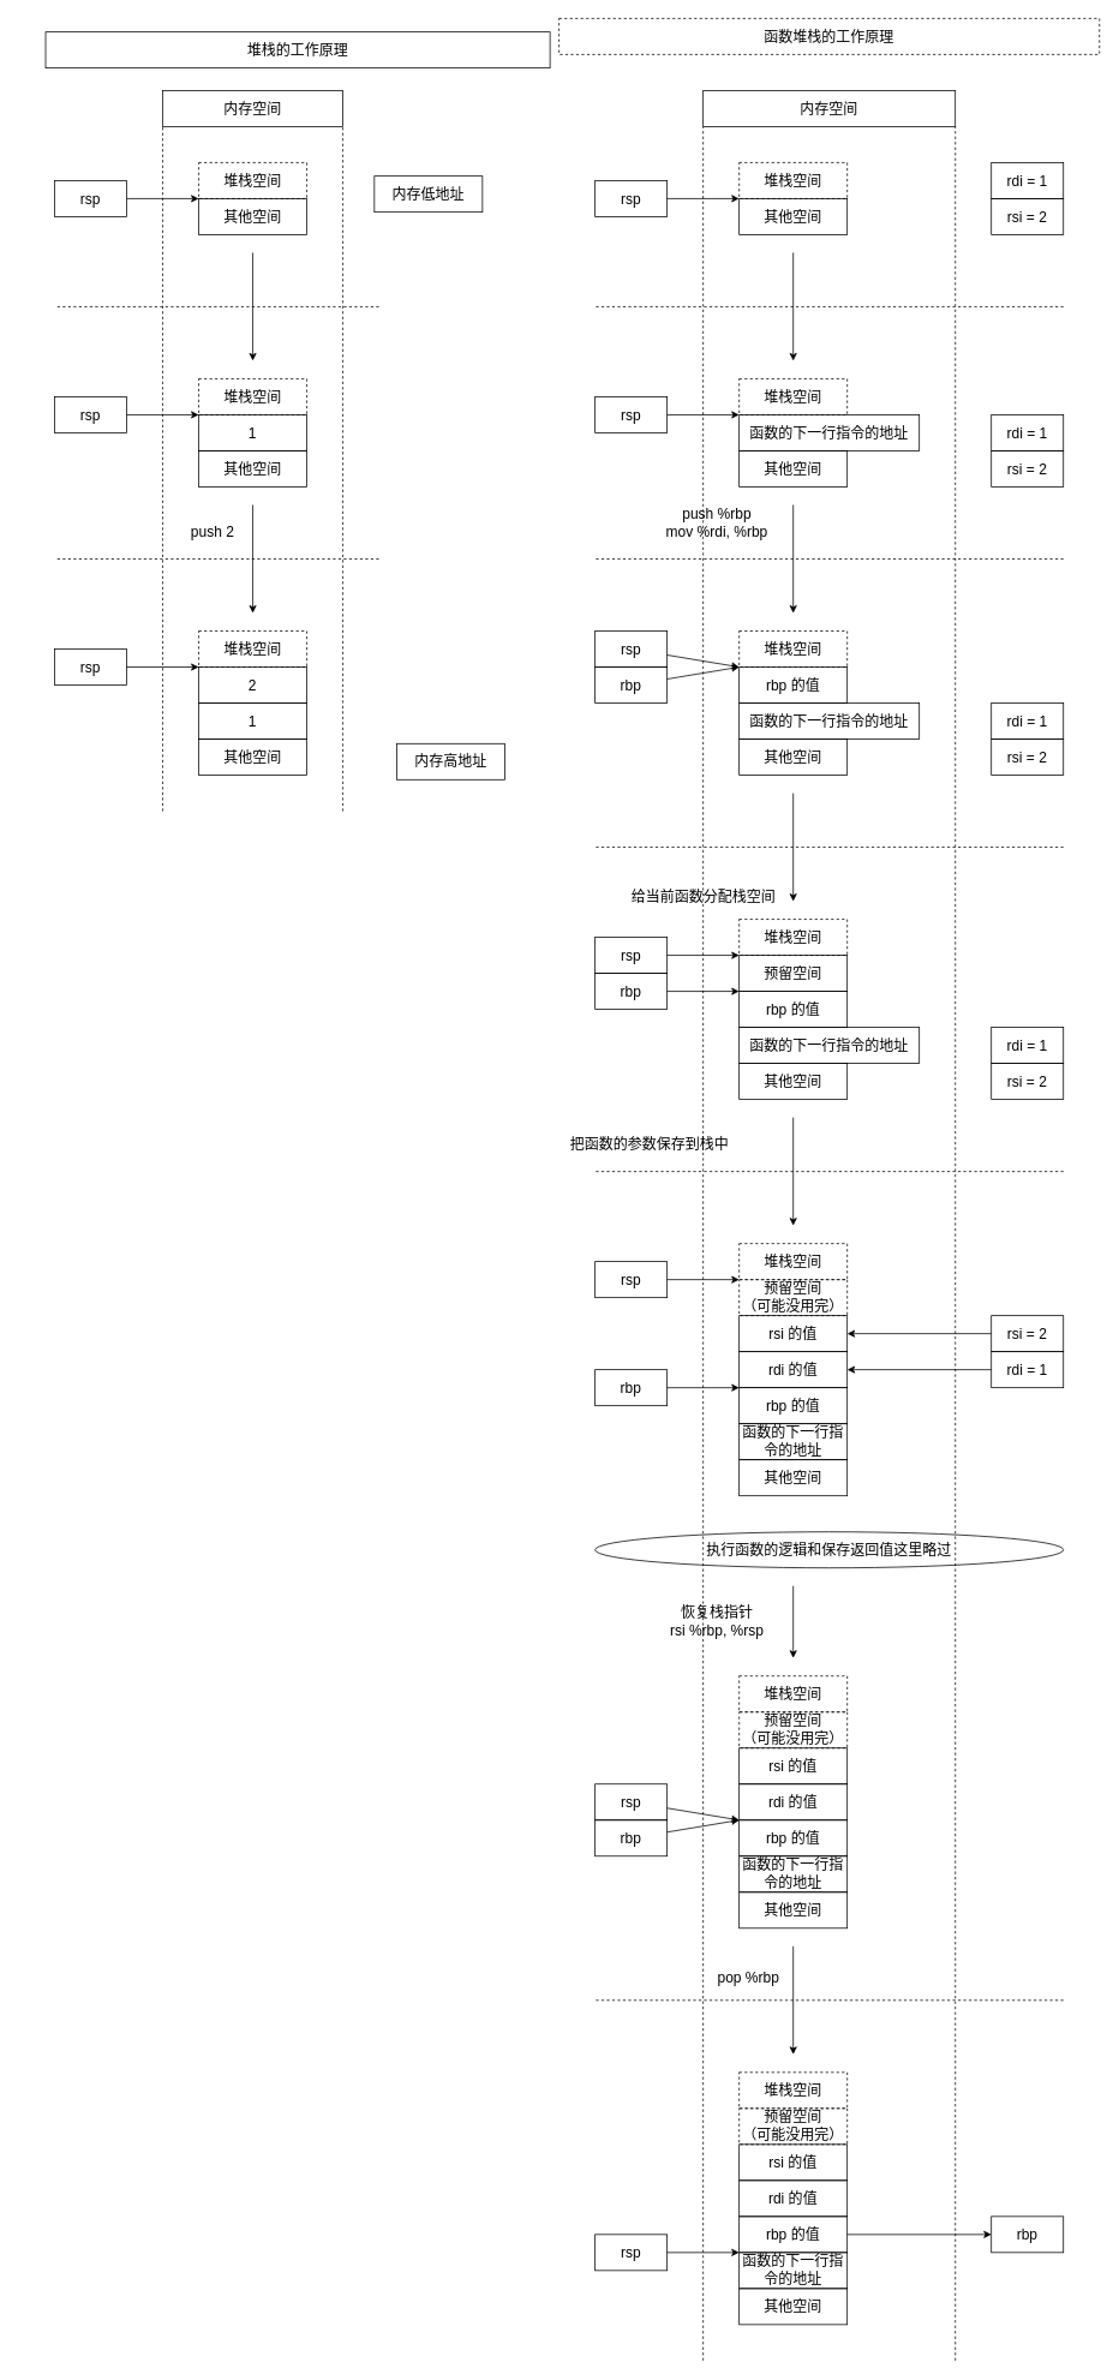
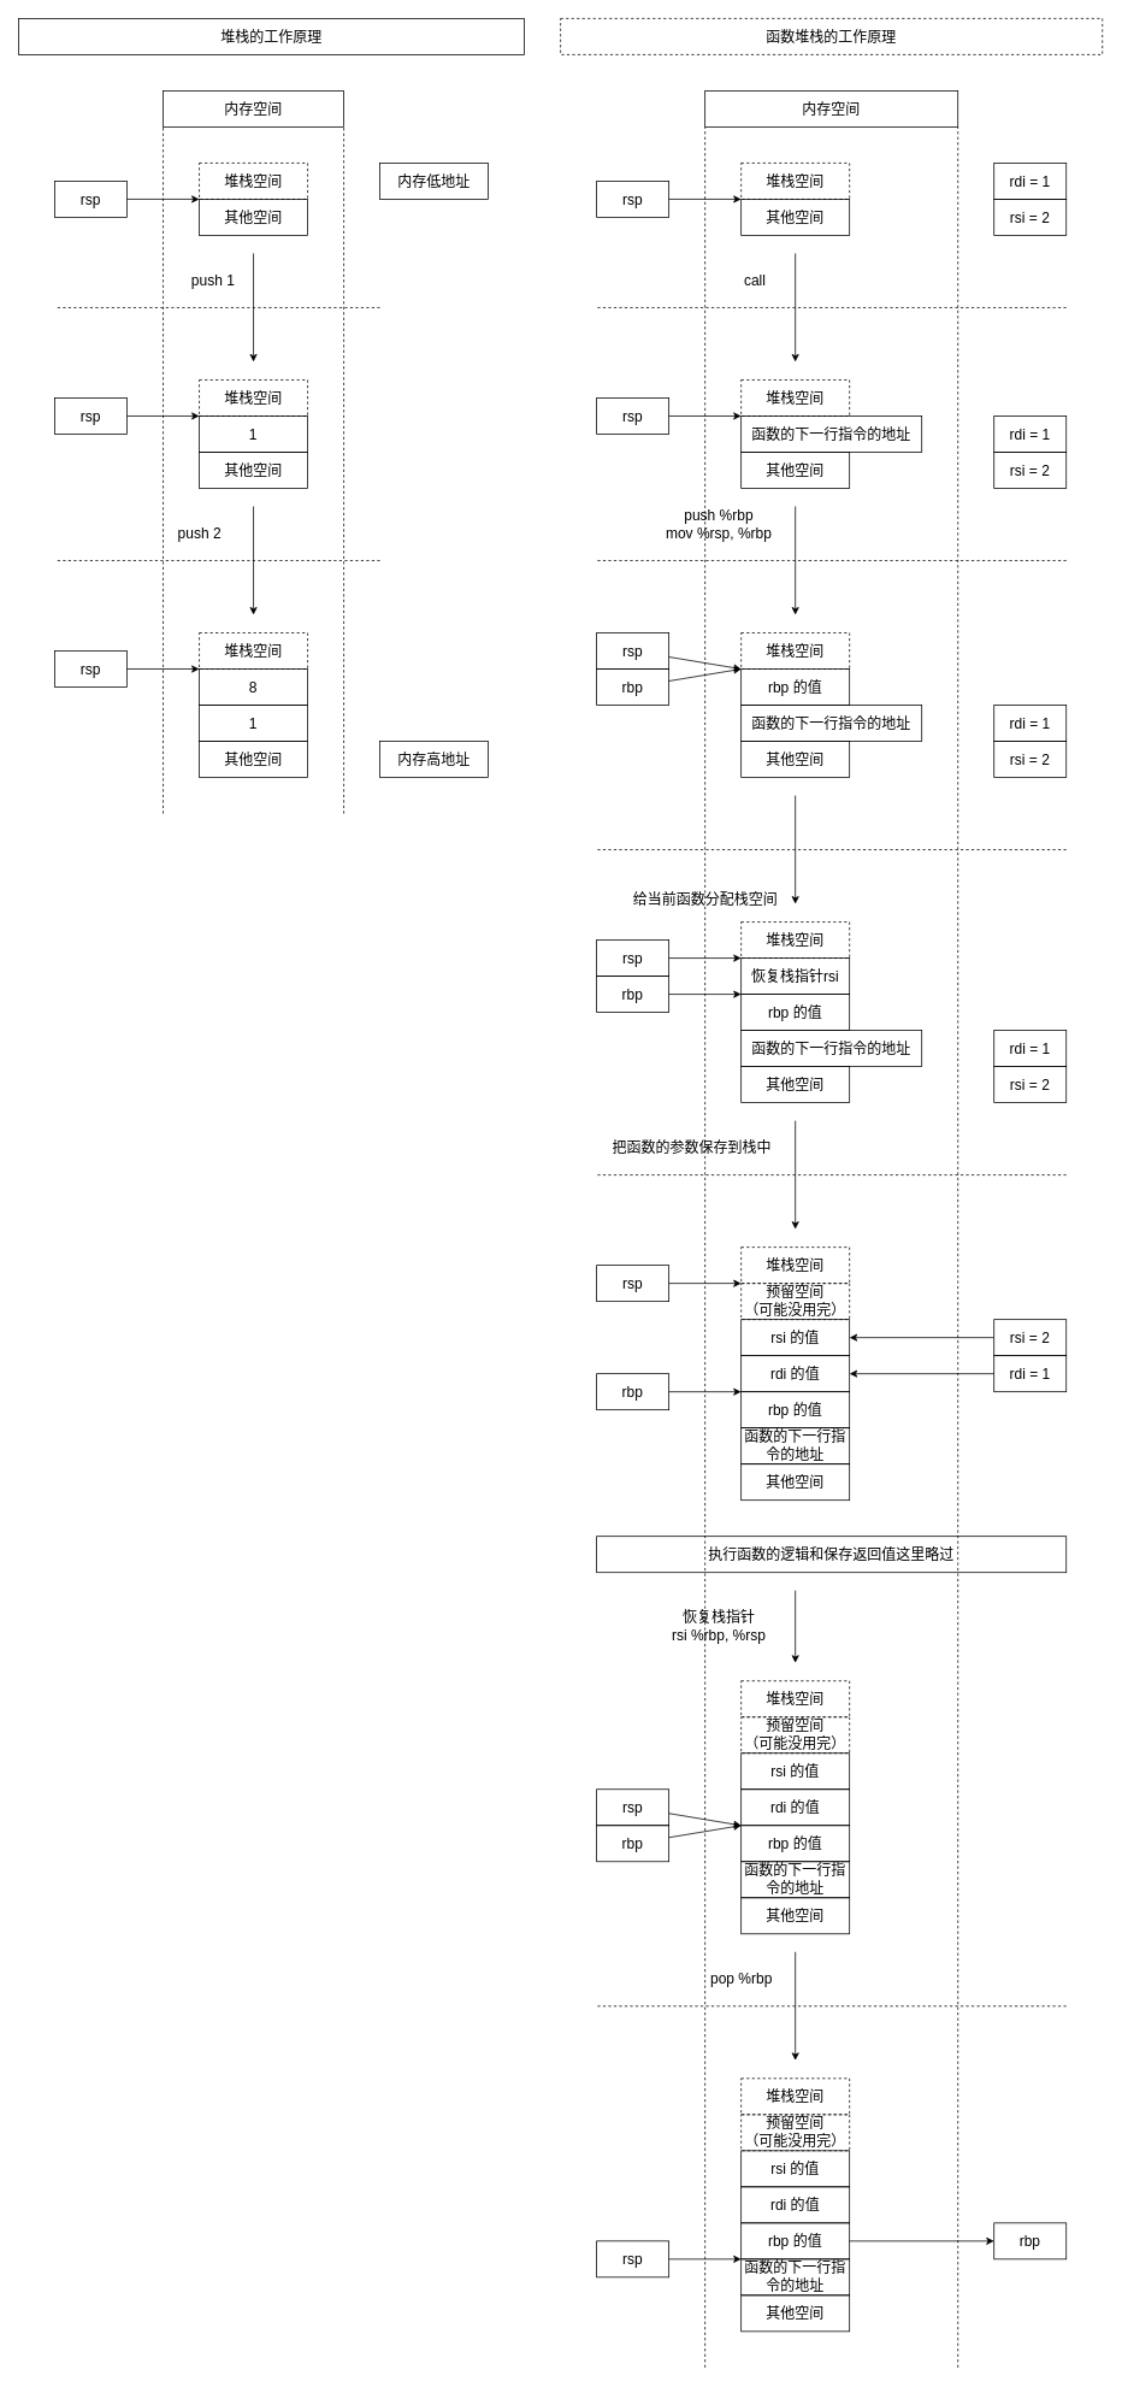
- <mxCell id="2" value="堆栈的工作原理" style="rounded=0;whiteSpace=wrap;html=1;fillColor=none;fontSize=16;" parent="1" vertex="1"><mxGeometry x="50" y="35" width="560" height="40" as="geometry" /></mxCell>
+ <mxCell id="2" value="堆栈的工作原理" style="rounded=0;whiteSpace=wrap;html=1;fillColor=none;fontSize=16;" parent="1" vertex="1"><mxGeometry x="20" y="20" width="560" height="40" as="geometry" /></mxCell>
- <mxCell id="6" value="内存低地址" style="rounded=0;whiteSpace=wrap;html=1;fillColor=none;fontSize=16;" parent="1" vertex="1"><mxGeometry x="415" y="195" width="120" height="40" as="geometry" /></mxCell>
+ <mxCell id="6" value="内存低地址" style="rounded=0;whiteSpace=wrap;html=1;fillColor=none;fontSize=16;" parent="1" vertex="1"><mxGeometry x="420" y="180" width="120" height="40" as="geometry" /></mxCell>
+ <mxCell id="12" value="push 1" style="text;html=1;align=center;verticalAlign=middle;resizable=0;points=[];autosize=1;strokeColor=none;fillColor=none;fontSize=16;" parent="1" vertex="1"><mxGeometry x="205" y="300" width="60" height="20" as="geometry" /></mxCell>
+ <mxCell id="44" value="call" style="text;html=1;align=center;verticalAlign=middle;resizable=0;points=[];autosize=1;strokeColor=none;fillColor=none;fontSize=16;" parent="1" vertex="1"><mxGeometry x="815" y="300" width="40" height="20" as="geometry" /></mxCell>
- <mxCell id="75" value="push %rbp&lt;br style=&quot;font-size: 16px;&quot;&gt;mov %rdi, %rbp" style="text;html=1;align=center;verticalAlign=middle;resizable=0;points=[];autosize=1;strokeColor=none;fillColor=none;fontSize=16;" parent="1" vertex="1"><mxGeometry x="730" y="560" width="130" height="40" as="geometry" /></mxCell>
+ <mxCell id="75" value="push %rbp&lt;br style=&quot;font-size: 16px;&quot;&gt;mov %rsp, %rbp" style="text;html=1;align=center;verticalAlign=middle;resizable=0;points=[];autosize=1;strokeColor=none;fillColor=none;fontSize=16;" parent="1" vertex="1"><mxGeometry x="730" y="560" width="130" height="40" as="geometry" /></mxCell>
- <mxCell id="13" value="push 2" style="text;html=1;align=center;verticalAlign=middle;resizable=0;points=[];autosize=1;strokeColor=none;fillColor=none;fontSize=16;" parent="1" vertex="1"><mxGeometry x="205" y="580" width="60" height="20" as="geometry" /></mxCell>
+ <mxCell id="13" value="push 2" style="text;html=1;align=center;verticalAlign=middle;resizable=0;points=[];autosize=1;strokeColor=none;fillColor=none;fontSize=16;" parent="1" vertex="1"><mxGeometry x="190" y="580" width="60" height="20" as="geometry" /></mxCell>
- <mxCell id="15" value="2" style="rounded=0;whiteSpace=wrap;html=1;fillColor=none;fontSize=16;" parent="1" vertex="1"><mxGeometry x="220" y="740" width="120" height="40" as="geometry" /></mxCell>
+ <mxCell id="15" value="8" style="rounded=0;whiteSpace=wrap;html=1;fillColor=none;fontSize=16;" parent="1" vertex="1"><mxGeometry x="220" y="740" width="120" height="40" as="geometry" /></mxCell>
- <mxCell id="7" value="内存高地址" style="rounded=0;whiteSpace=wrap;html=1;fillColor=none;fontSize=16;" parent="1" vertex="1"><mxGeometry x="440" y="825" width="120" height="40" as="geometry" /></mxCell>
+ <mxCell id="7" value="内存高地址" style="rounded=0;whiteSpace=wrap;html=1;fillColor=none;fontSize=16;" parent="1" vertex="1"><mxGeometry x="420" y="820" width="120" height="40" as="geometry" /></mxCell>
- <mxCell id="63" value="预留空间" style="rounded=0;whiteSpace=wrap;html=1;fillColor=none;fontSize=16;" parent="1" vertex="1"><mxGeometry x="820" y="1060" width="120" height="40" as="geometry" /></mxCell>
+ <mxCell id="63" value="恢复栈指针rsi" style="rounded=0;whiteSpace=wrap;html=1;fillColor=none;fontSize=16;" parent="1" vertex="1"><mxGeometry x="820" y="1060" width="120" height="40" as="geometry" /></mxCell>
- <mxCell id="91" value="把函数的参数保存到栈中" style="text;html=1;align=center;verticalAlign=middle;resizable=0;points=[];autosize=1;strokeColor=none;fillColor=none;fontSize=16;" parent="1" vertex="1"><mxGeometry x="625" y="1260" width="190" height="20" as="geometry" /></mxCell>
+ <mxCell id="91" value="把函数的参数保存到栈中" style="text;html=1;align=center;verticalAlign=middle;resizable=0;points=[];autosize=1;strokeColor=none;fillColor=none;fontSize=16;" parent="1" vertex="1"><mxGeometry x="670" y="1260" width="190" height="20" as="geometry" /></mxCell>
- <mxCell id="112" value="&lt;span style=&quot;font-size: 16px;&quot;&gt;执行函数的逻辑和保存返回值这里略过&lt;/span&gt;" style="ellipse;whiteSpace=wrap;html=1;fillColor=none;fontSize=16;" parent="1" vertex="1"><mxGeometry x="660" y="1700" width="520" height="40" as="geometry" /></mxCell>
+ <mxCell id="112" value="&lt;span style=&quot;font-size: 16px;&quot;&gt;执行函数的逻辑和保存返回值这里略过&lt;/span&gt;" style="rounded=0;whiteSpace=wrap;html=1;fillColor=none;fontSize=16;" parent="1" vertex="1"><mxGeometry x="660" y="1700" width="520" height="40" as="geometry" /></mxCell>
- <mxCell id="115" value="pop %rbp" style="text;html=1;align=center;verticalAlign=middle;resizable=0;points=[];autosize=1;strokeColor=none;fillColor=none;fontSize=16;" parent="1" vertex="1"><mxGeometry x="790" y="2185" width="80" height="20" as="geometry" /></mxCell>
+ <mxCell id="115" value="pop %rbp" style="text;html=1;align=center;verticalAlign=middle;resizable=0;points=[];autosize=1;strokeColor=none;fillColor=none;fontSize=16;" parent="1" vertex="1"><mxGeometry x="780" y="2180" width="80" height="20" as="geometry" /></mxCell>
